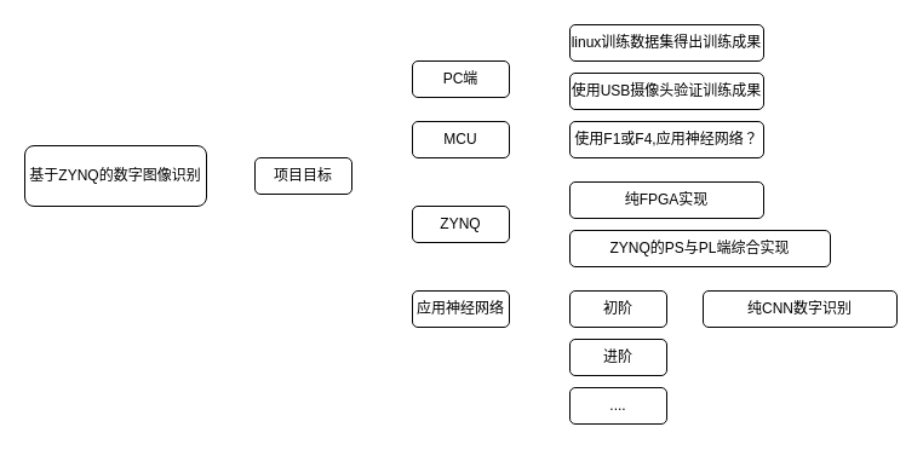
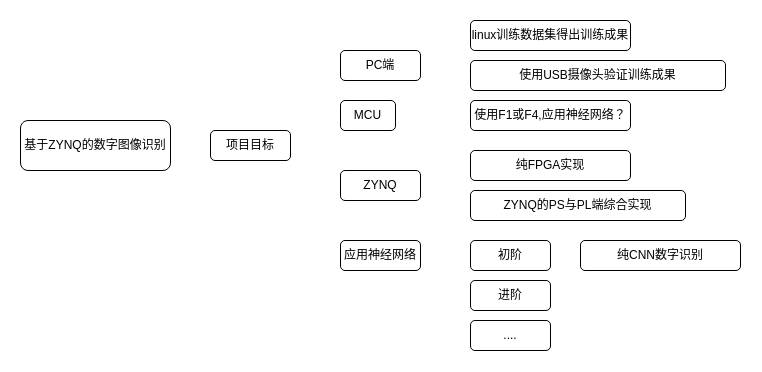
- <mxCell id="9" value="使用USB摄像头验证训练成果" style="rounded=1;whiteSpace=wrap;html=1;" vertex="1" parent="1"><mxGeometry x="470" y="60" width="160" height="30" as="geometry" /></mxCell>
+ <mxCell id="9" value="使用USB摄像头验证训练成果" style="rounded=1;whiteSpace=wrap;html=1;" vertex="1" parent="1"><mxGeometry x="470" y="60" width="255" height="30" as="geometry" /></mxCell>
- <mxCell id="5" value="MCU" style="rounded=1;whiteSpace=wrap;html=1;" vertex="1" parent="1"><mxGeometry x="340" y="100" width="80" height="30" as="geometry" /></mxCell>
+ <mxCell id="5" value="MCU" style="rounded=1;whiteSpace=wrap;html=1;" vertex="1" parent="1"><mxGeometry x="340" y="100" width="55" height="30" as="geometry" /></mxCell>
